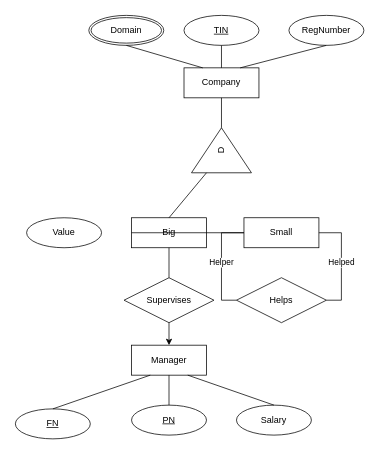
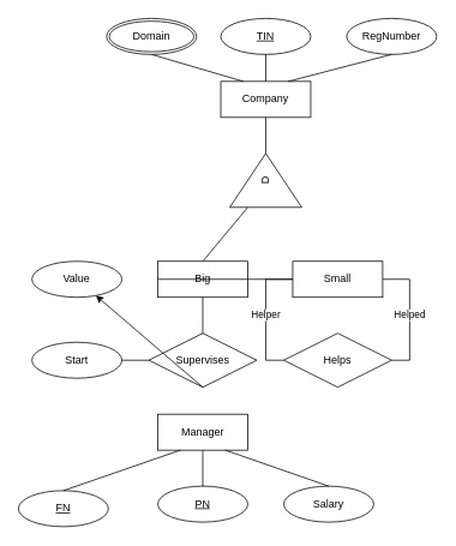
+ <mxCell id="22" value="Start" style="ellipse;whiteSpace=wrap;html=1;align=center;" parent="1" vertex="1"><mxGeometry x="35" y="380" width="100" height="40" as="geometry" /></mxCell>
+ <mxCell id="23" value="" style="endArrow=none;html=1;exitX=1;exitY=0.5;exitDx=0;exitDy=0;entryX=0;entryY=0.5;entryDx=0;entryDy=0;" parent="1" source="22" target="21" edge="1"><mxGeometry width="50" height="50" relative="1" as="geometry"><mxPoint x="115" y="350" as="sourcePoint" /><mxPoint x="165" y="300" as="targetPoint" /></mxGeometry></mxCell>
- <mxCell id="29" value="" style="endArrow=classic;html=1;entryX=0.5;entryY=0;entryDx=0;entryDy=0;exitX=0.5;exitY=1;exitDx=0;exitDy=0;" parent="1" source="21" target="13" edge="1"><mxGeometry width="50" height="50" relative="1" as="geometry"><mxPoint x="75" y="500" as="sourcePoint" /><mxPoint x="125" y="450" as="targetPoint" /></mxGeometry></mxCell>
+ <mxCell id="29" value="" style="endArrow=classic;html=1;exitX=0.5;exitY=1;exitDx=0;exitDy=0;" parent="1" source="21" target="3" edge="1"><mxGeometry width="50" height="50" relative="1" as="geometry"><mxPoint x="75" y="500" as="sourcePoint" /><mxPoint x="125" y="450" as="targetPoint" /></mxGeometry></mxCell>
